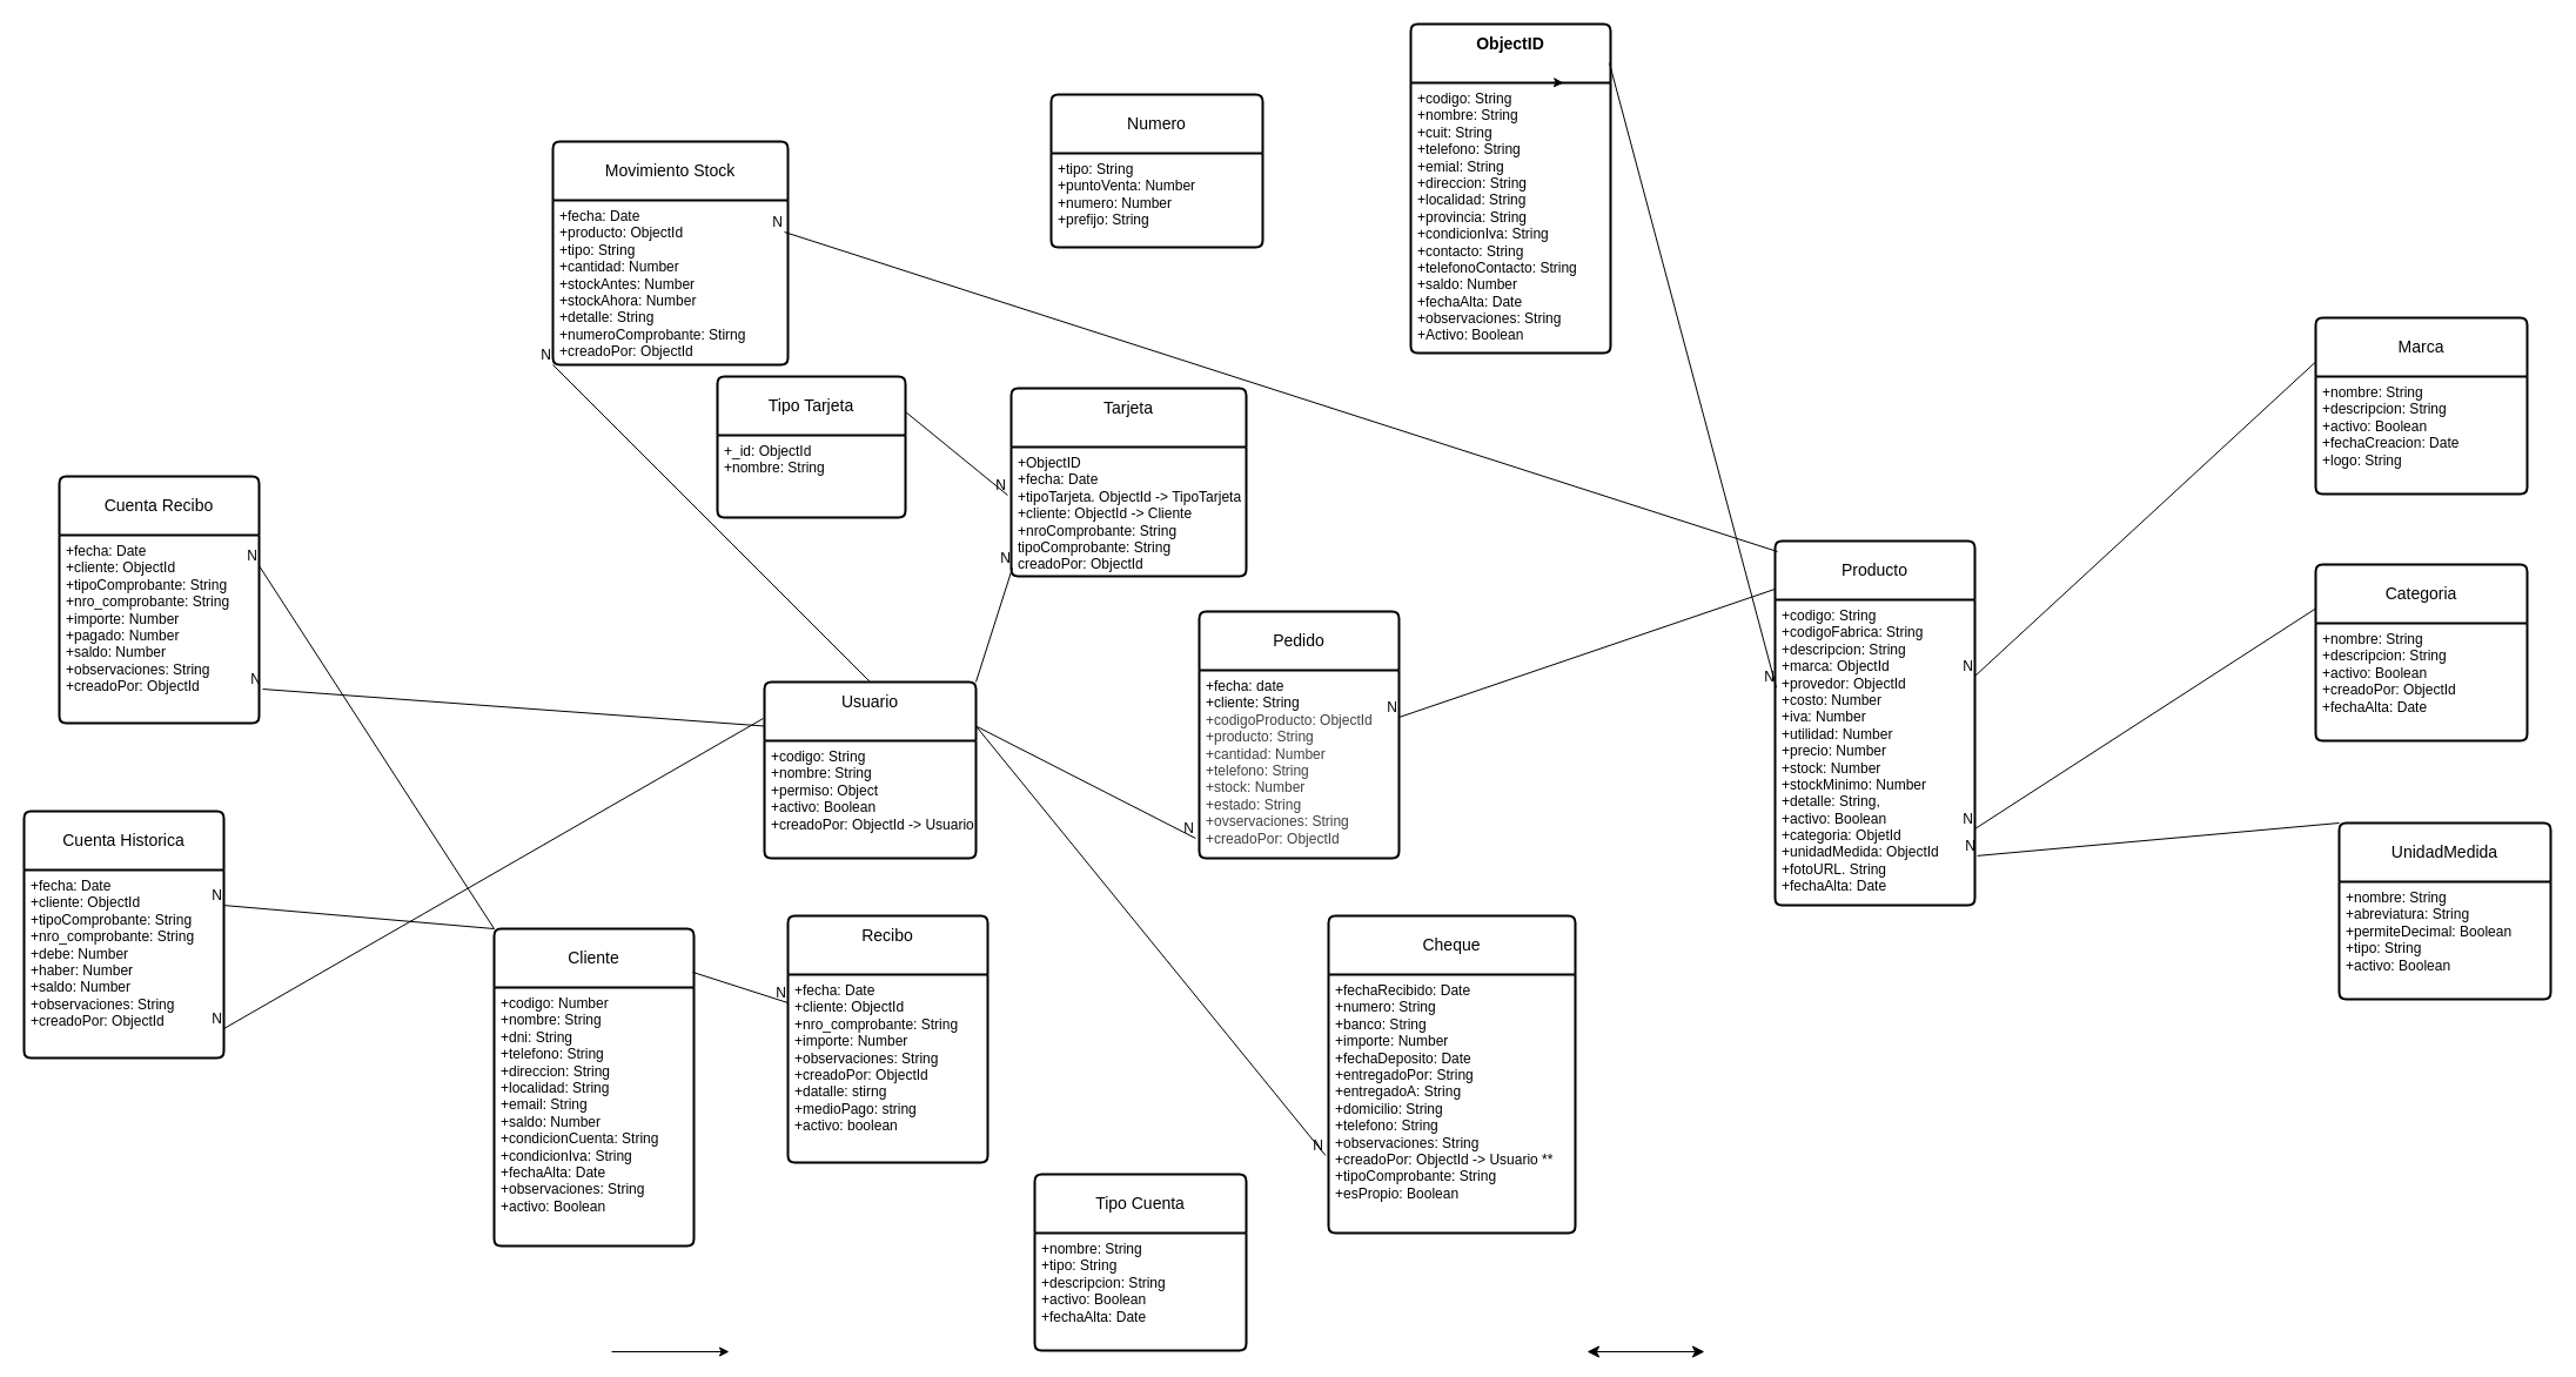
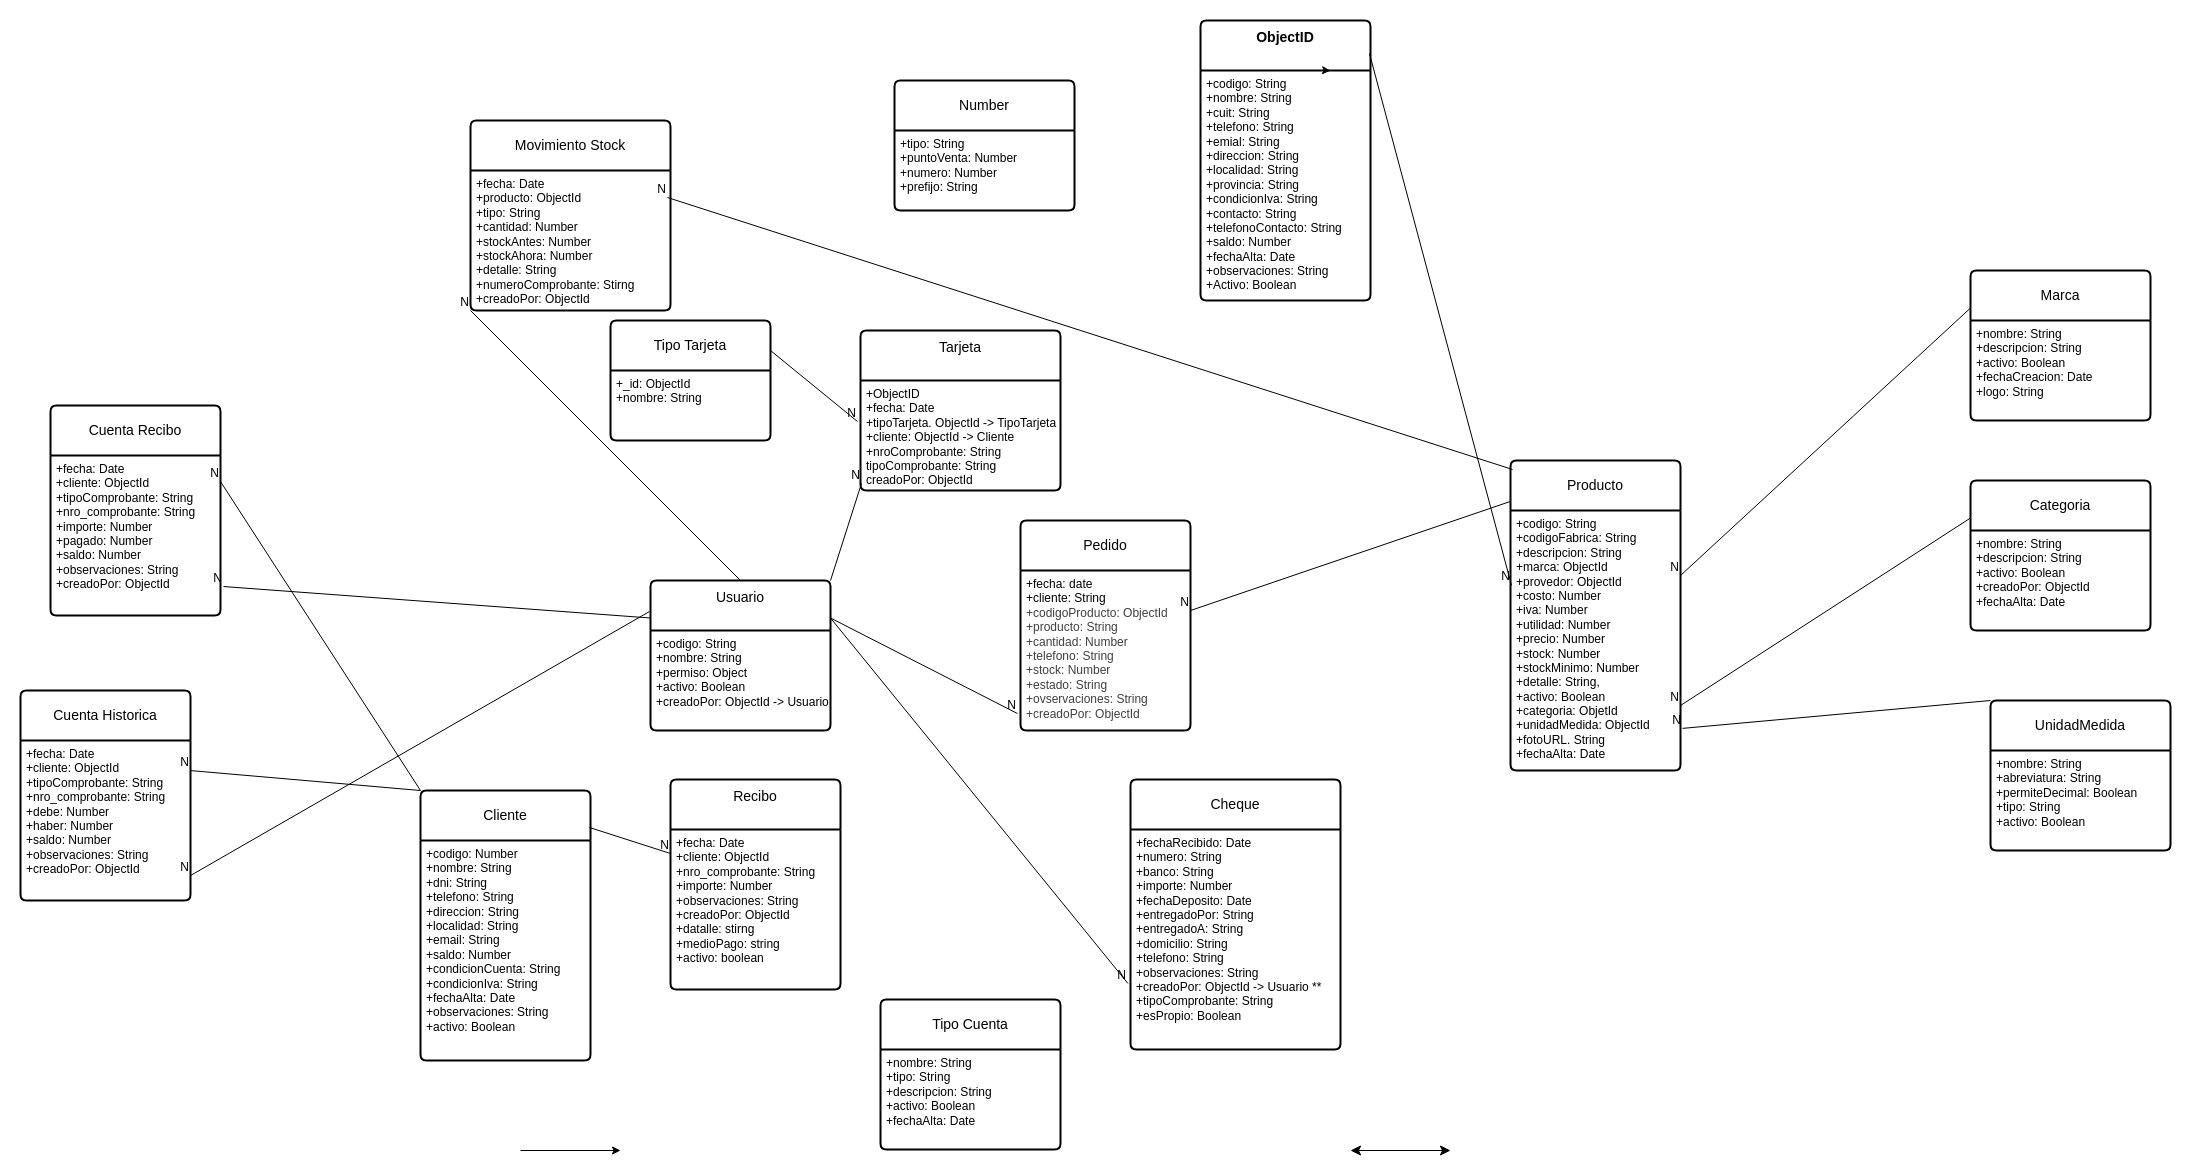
- <mxCell id="30" value="&lt;div&gt;Numero&lt;/div&gt;" style="swimlane;childLayout=stackLayout;horizontal=1;startSize=50;horizontalStack=0;rounded=1;fontSize=14;fontStyle=0;strokeWidth=2;resizeParent=0;resizeLast=1;shadow=0;dashed=0;align=center;arcSize=4;whiteSpace=wrap;html=1;" parent="1" vertex="1"><mxGeometry x="894" y="80" width="180" height="130" as="geometry" /></mxCell>
+ <mxCell id="30" value="&lt;div&gt;Number&lt;/div&gt;" style="swimlane;childLayout=stackLayout;horizontal=1;startSize=50;horizontalStack=0;rounded=1;fontSize=14;fontStyle=0;strokeWidth=2;resizeParent=0;resizeLast=1;shadow=0;dashed=0;align=center;arcSize=4;whiteSpace=wrap;html=1;" parent="1" vertex="1"><mxGeometry x="894" y="80" width="180" height="130" as="geometry" /></mxCell>
